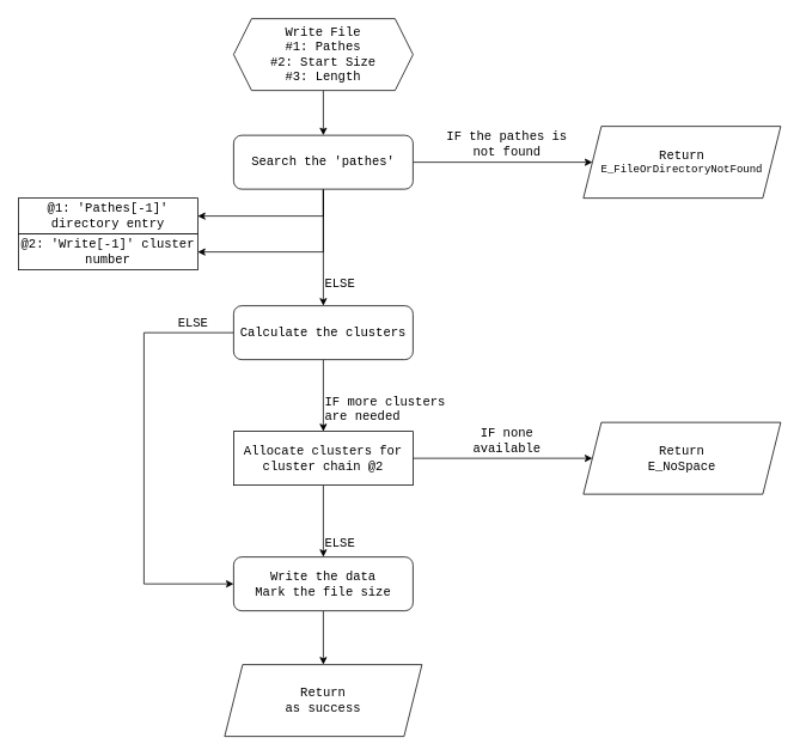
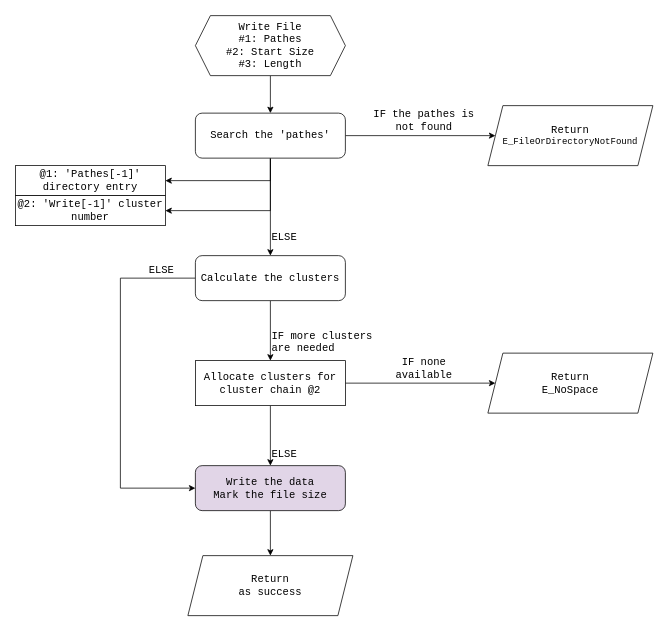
- <mxCell id="23" value="&lt;span style=&quot;font-size: 14px;&quot;&gt;Write the data&lt;/span&gt;&lt;div&gt;&lt;span style=&quot;font-size: 14px;&quot;&gt;Mark the file size&lt;/span&gt;&lt;/div&gt;" style="rounded=1;whiteSpace=wrap;html=1;fontFamily=Courier New;fontSize=13;" vertex="1" parent="1"><mxGeometry x="260" y="620" width="200" height="60" as="geometry" /></mxCell>
+ <mxCell id="23" value="&lt;span style=&quot;font-size: 14px;&quot;&gt;Write the data&lt;/span&gt;&lt;div&gt;&lt;span style=&quot;font-size: 14px;&quot;&gt;Mark the file size&lt;/span&gt;&lt;/div&gt;" style="rounded=1;whiteSpace=wrap;html=1;fontFamily=Courier New;fontSize=13;fillColor=#e1d5e7;" vertex="1" parent="1"><mxGeometry x="260" y="620" width="200" height="60" as="geometry" /></mxCell>
